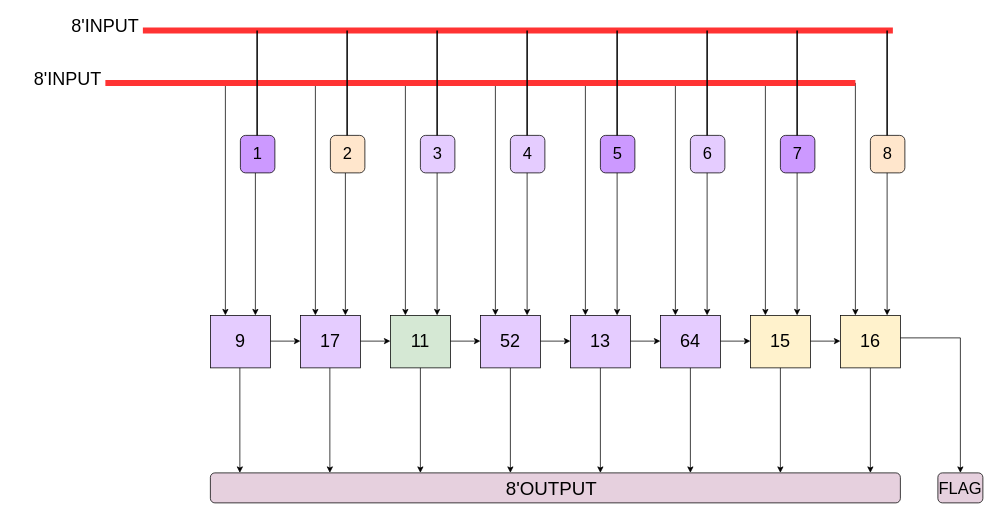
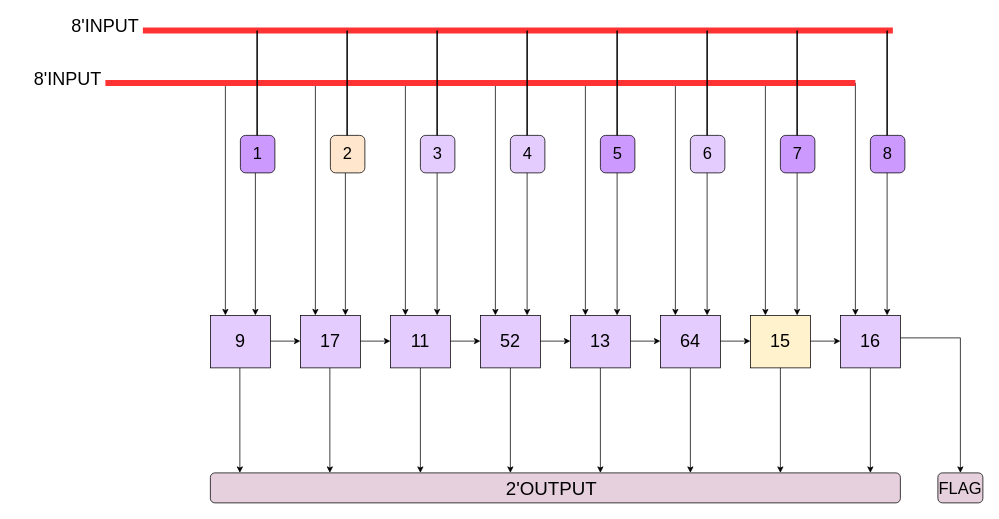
- <mxCell id="40" value="8" style="rounded=1;whiteSpace=wrap;html=1;fontSize=22;fillColor=#ffe6cc;" vertex="1" parent="1"><mxGeometry x="1160" y="180" width="46" height="50" as="geometry" /></mxCell>
+ <mxCell id="40" value="8" style="rounded=1;whiteSpace=wrap;html=1;fontSize=22;fillColor=#CC99FF;" vertex="1" parent="1"><mxGeometry x="1160" y="180" width="46" height="50" as="geometry" /></mxCell>
- <mxCell id="3" value="11" style="rounded=0;whiteSpace=wrap;html=1;fillColor=#d5e8d4;fontSize=24;" vertex="1" parent="1"><mxGeometry x="520" y="420" width="80" height="70" as="geometry" /></mxCell>
+ <mxCell id="3" value="11" style="rounded=0;whiteSpace=wrap;html=1;fillColor=#E5CCFF;fontSize=24;" vertex="1" parent="1"><mxGeometry x="520" y="420" width="80" height="70" as="geometry" /></mxCell>
- <mxCell id="9" value="16" style="rounded=0;whiteSpace=wrap;html=1;fillColor=#fff2cc;fontSize=24;" vertex="1" parent="1"><mxGeometry x="1120" y="420" width="80" height="70" as="geometry" /></mxCell>
+ <mxCell id="9" value="16" style="rounded=0;whiteSpace=wrap;html=1;fillColor=#E5CCFF;fontSize=24;" vertex="1" parent="1"><mxGeometry x="1120" y="420" width="80" height="70" as="geometry" /></mxCell>
- <mxCell id="29" value="&lt;font style=&quot;font-size: 25px&quot;&gt;8'OUTPUT&lt;/font&gt;" style="text;html=1;strokeColor=none;fillColor=none;align=center;verticalAlign=middle;whiteSpace=wrap;rounded=0;" vertex="1" parent="1"><mxGeometry x="620" y="635" width="230" height="30" as="geometry" /></mxCell>
+ <mxCell id="29" value="&lt;font style=&quot;font-size: 25px&quot;&gt;2'OUTPUT&lt;/font&gt;" style="text;html=1;strokeColor=none;fillColor=none;align=center;verticalAlign=middle;whiteSpace=wrap;rounded=0;" vertex="1" parent="1"><mxGeometry x="620" y="635" width="230" height="30" as="geometry" /></mxCell>
